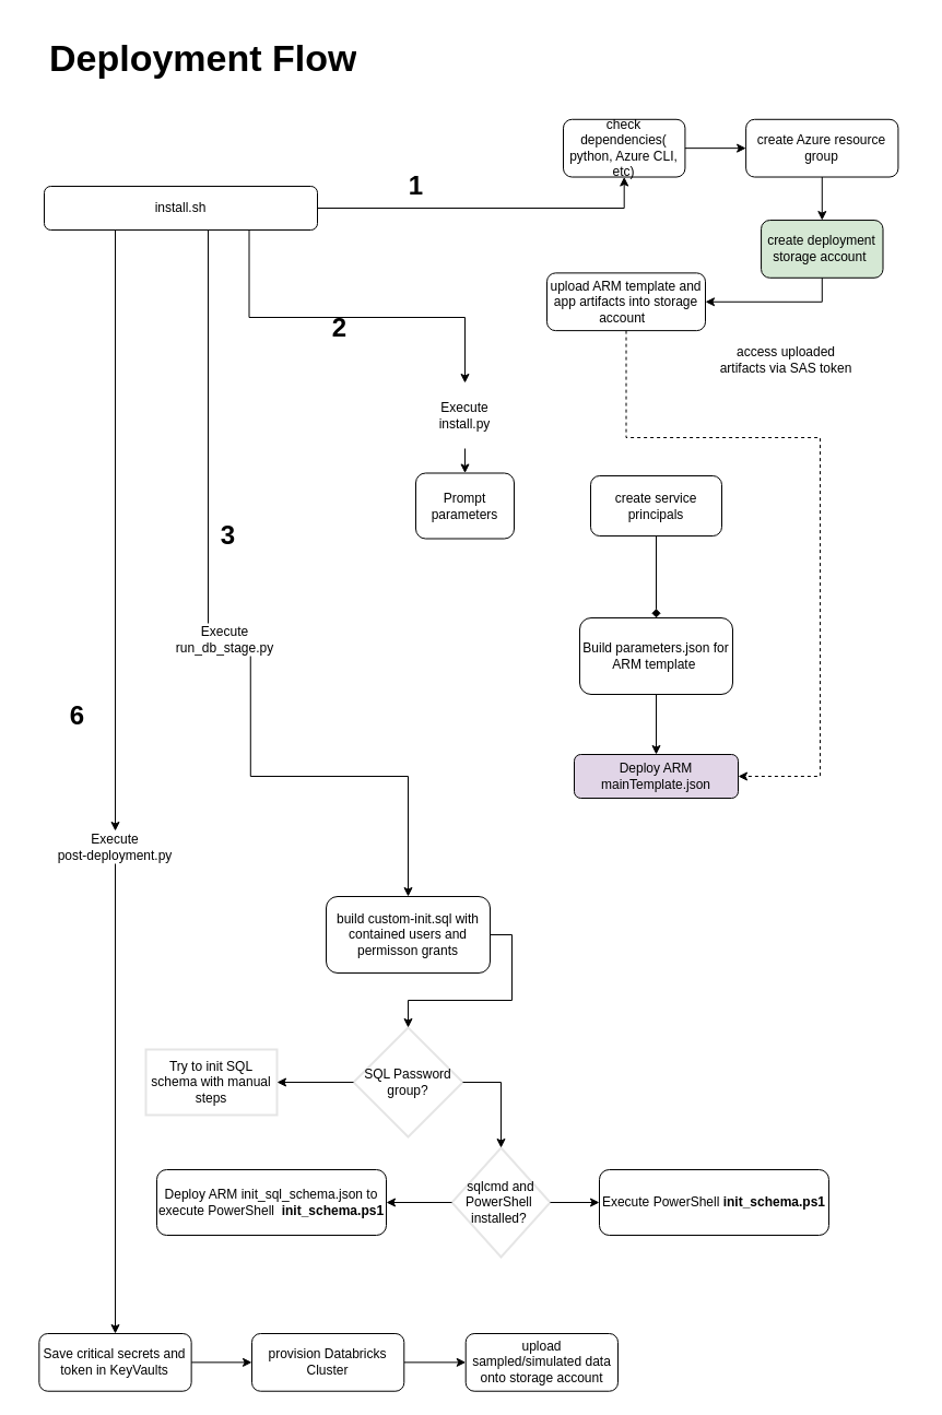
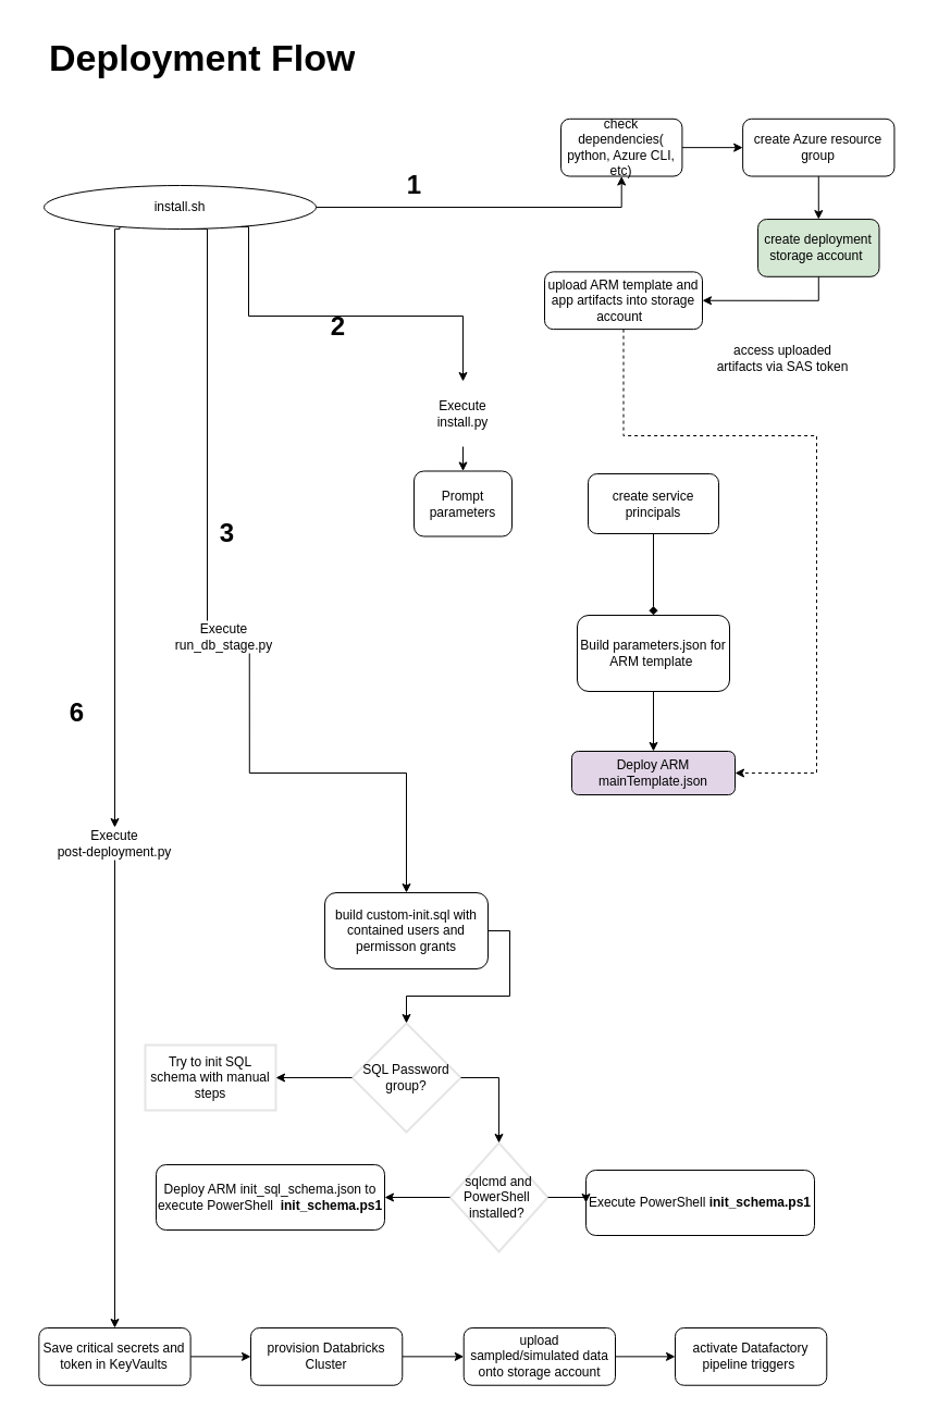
- <mxCell id="5" value="install.sh" style="rounded=1;whiteSpace=wrap;html=1;" vertex="1" parent="1"><mxGeometry x="40" y="170" width="250" height="40" as="geometry" /></mxCell>
+ <mxCell id="5" value="install.sh" style="ellipse;whiteSpace=wrap;html=1;" vertex="1" parent="1"><mxGeometry x="40" y="170" width="250" height="40" as="geometry" /></mxCell>
- <mxCell id="30" value="Execute PowerShell&amp;nbsp;&lt;b&gt;init_schema.ps1&lt;/b&gt;" style="whiteSpace=wrap;html=1;rounded=1;" vertex="1" parent="20"><mxGeometry x="415" y="250" width="210" height="60" as="geometry" /></mxCell>
+ <mxCell id="30" value="Execute PowerShell&amp;nbsp;&lt;b&gt;init_schema.ps1&lt;/b&gt;" style="whiteSpace=wrap;html=1;rounded=1;" vertex="1" parent="20"><mxGeometry x="405" y="255" width="210" height="60" as="geometry" /></mxCell>
+ <mxCell id="48" style="edgeStyle=orthogonalEdgeStyle;rounded=0;sketch=0;orthogonalLoop=1;jettySize=auto;html=1;exitX=1;exitY=0.5;exitDx=0;exitDy=0;entryX=0;entryY=0.5;entryDx=0;entryDy=0;" edge="1" parent="1" source="49" target="50"><mxGeometry relative="1" as="geometry" /></mxCell>
+ <mxCell id="50" value="activate Datafactory pipeline triggers&amp;nbsp;" style="rounded=1;whiteSpace=wrap;html=1;" vertex="1" parent="1"><mxGeometry x="620.003" y="1219.998" width="139.286" height="52.727" as="geometry" /></mxCell>
